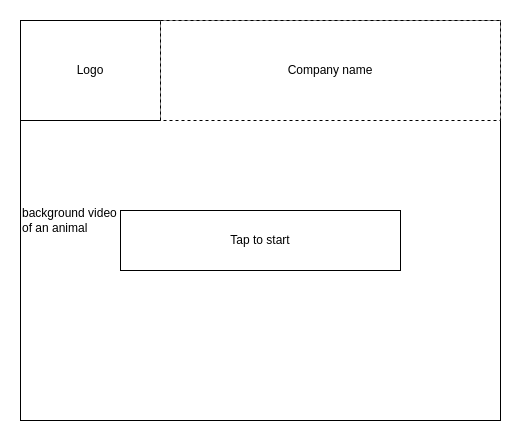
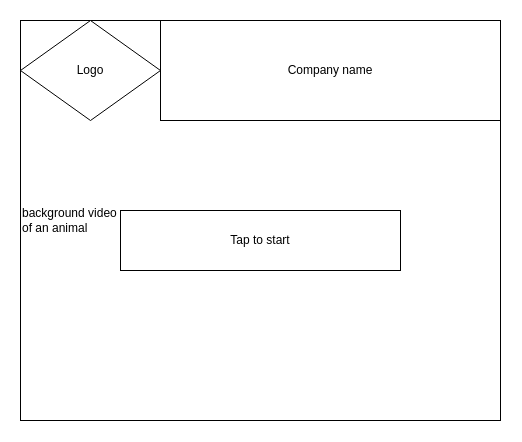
- <mxCell id="3" value="Logo" style="rounded=0;whiteSpace=wrap;html=1;" vertex="1" parent="1"><mxGeometry x="20" y="20" width="140" height="100" as="geometry" /></mxCell>
+ <mxCell id="3" value="Logo" style="rhombus;whiteSpace=wrap;html=1;" vertex="1" parent="1"><mxGeometry x="20" y="20" width="140" height="100" as="geometry" /></mxCell>
- <mxCell id="4" value="Company name" style="rounded=0;whiteSpace=wrap;html=1;dashed=1;" vertex="1" parent="1"><mxGeometry x="160" y="20" width="340" height="100" as="geometry" /></mxCell>
+ <mxCell id="4" value="Company name" style="rounded=0;whiteSpace=wrap;html=1;" vertex="1" parent="1"><mxGeometry x="160" y="20" width="340" height="100" as="geometry" /></mxCell>
